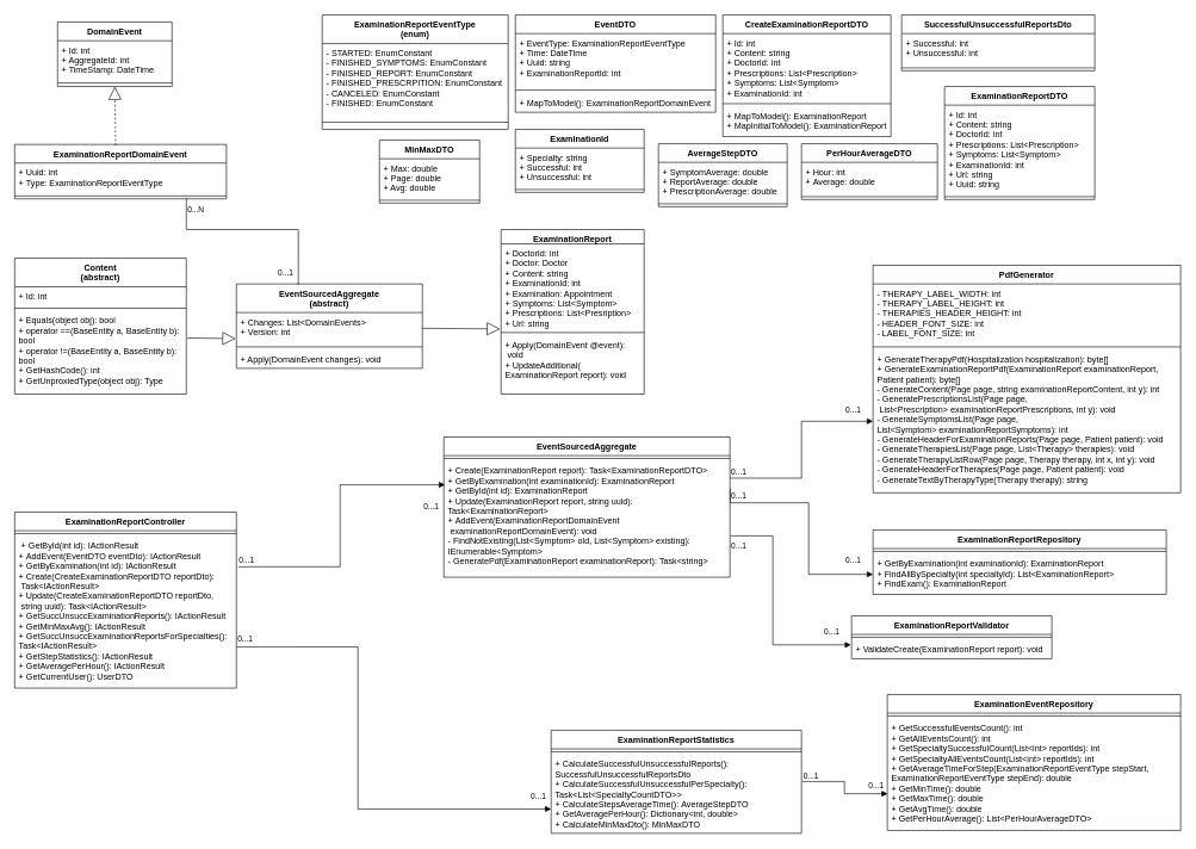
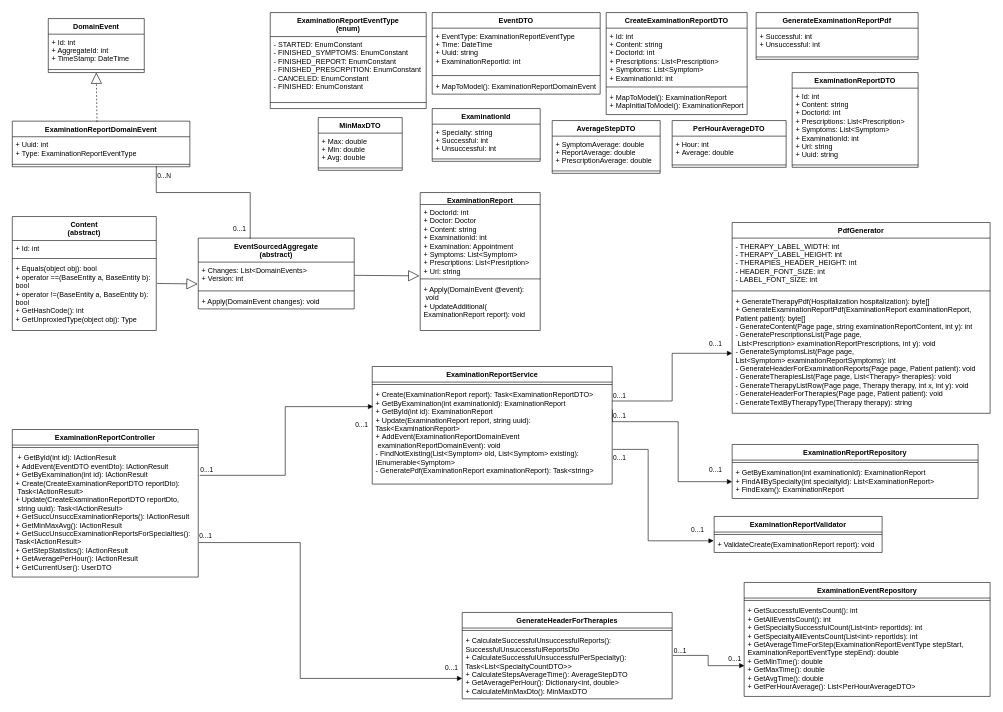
- <mxCell id="43" value="SuccessfulUnsuccessfulReportsDto" style="swimlane;fontStyle=1;align=center;verticalAlign=top;childLayout=stackLayout;horizontal=1;startSize=26;horizontalStack=0;resizeParent=1;resizeParentMax=0;resizeLast=0;collapsible=1;marginBottom=0;" vertex="1" parent="1"><mxGeometry x="1260" y="20" width="270" height="78" as="geometry" /></mxCell>
+ <mxCell id="43" value="GenerateExaminationReportPdf" style="swimlane;fontStyle=1;align=center;verticalAlign=top;childLayout=stackLayout;horizontal=1;startSize=26;horizontalStack=0;resizeParent=1;resizeParentMax=0;resizeLast=0;collapsible=1;marginBottom=0;" vertex="1" parent="1"><mxGeometry x="1260" y="20" width="270" height="78" as="geometry" /></mxCell>
- <mxCell id="61" value="+ Max: double&#10;+ Page: double&#10;+ Avg: double" style="text;strokeColor=none;fillColor=none;align=left;verticalAlign=top;spacingLeft=4;spacingRight=4;overflow=hidden;rotatable=0;points=[[0,0.5],[1,0.5]];portConstraint=eastwest;" vertex="1" parent="60"><mxGeometry y="26" width="140" height="54" as="geometry" /></mxCell>
+ <mxCell id="61" value="+ Max: double&#10;+ Min: double&#10;+ Avg: double" style="text;strokeColor=none;fillColor=none;align=left;verticalAlign=top;spacingLeft=4;spacingRight=4;overflow=hidden;rotatable=0;points=[[0,0.5],[1,0.5]];portConstraint=eastwest;" vertex="1" parent="60"><mxGeometry y="26" width="140" height="54" as="geometry" /></mxCell>
- <mxCell id="19" value="EventSourcedAggregate" style="swimlane;fontStyle=1;align=center;verticalAlign=top;childLayout=stackLayout;horizontal=1;startSize=26;horizontalStack=0;resizeParent=1;resizeParentMax=0;resizeLast=0;collapsible=1;marginBottom=0;fontColor=#000000;" parent="1" vertex="1"><mxGeometry x="620" y="610" width="400" height="196" as="geometry" /></mxCell>
+ <mxCell id="19" value="ExaminationReportService" style="swimlane;fontStyle=1;align=center;verticalAlign=top;childLayout=stackLayout;horizontal=1;startSize=26;horizontalStack=0;resizeParent=1;resizeParentMax=0;resizeLast=0;collapsible=1;marginBottom=0;fontColor=#000000;" parent="1" vertex="1"><mxGeometry x="620" y="610" width="400" height="196" as="geometry" /></mxCell>
- <mxCell id="22" value="ExaminationReportStatistics" style="swimlane;fontStyle=1;align=center;verticalAlign=top;childLayout=stackLayout;horizontal=1;startSize=26;horizontalStack=0;resizeParent=1;resizeParentMax=0;resizeLast=0;collapsible=1;marginBottom=0;fontColor=#000000;" parent="1" vertex="1"><mxGeometry x="770" y="1020" width="350" height="144" as="geometry" /></mxCell>
+ <mxCell id="22" value="GenerateHeaderForTherapies" style="swimlane;fontStyle=1;align=center;verticalAlign=top;childLayout=stackLayout;horizontal=1;startSize=26;horizontalStack=0;resizeParent=1;resizeParentMax=0;resizeLast=0;collapsible=1;marginBottom=0;fontColor=#000000;" parent="1" vertex="1"><mxGeometry x="770" y="1020" width="350" height="144" as="geometry" /></mxCell>
